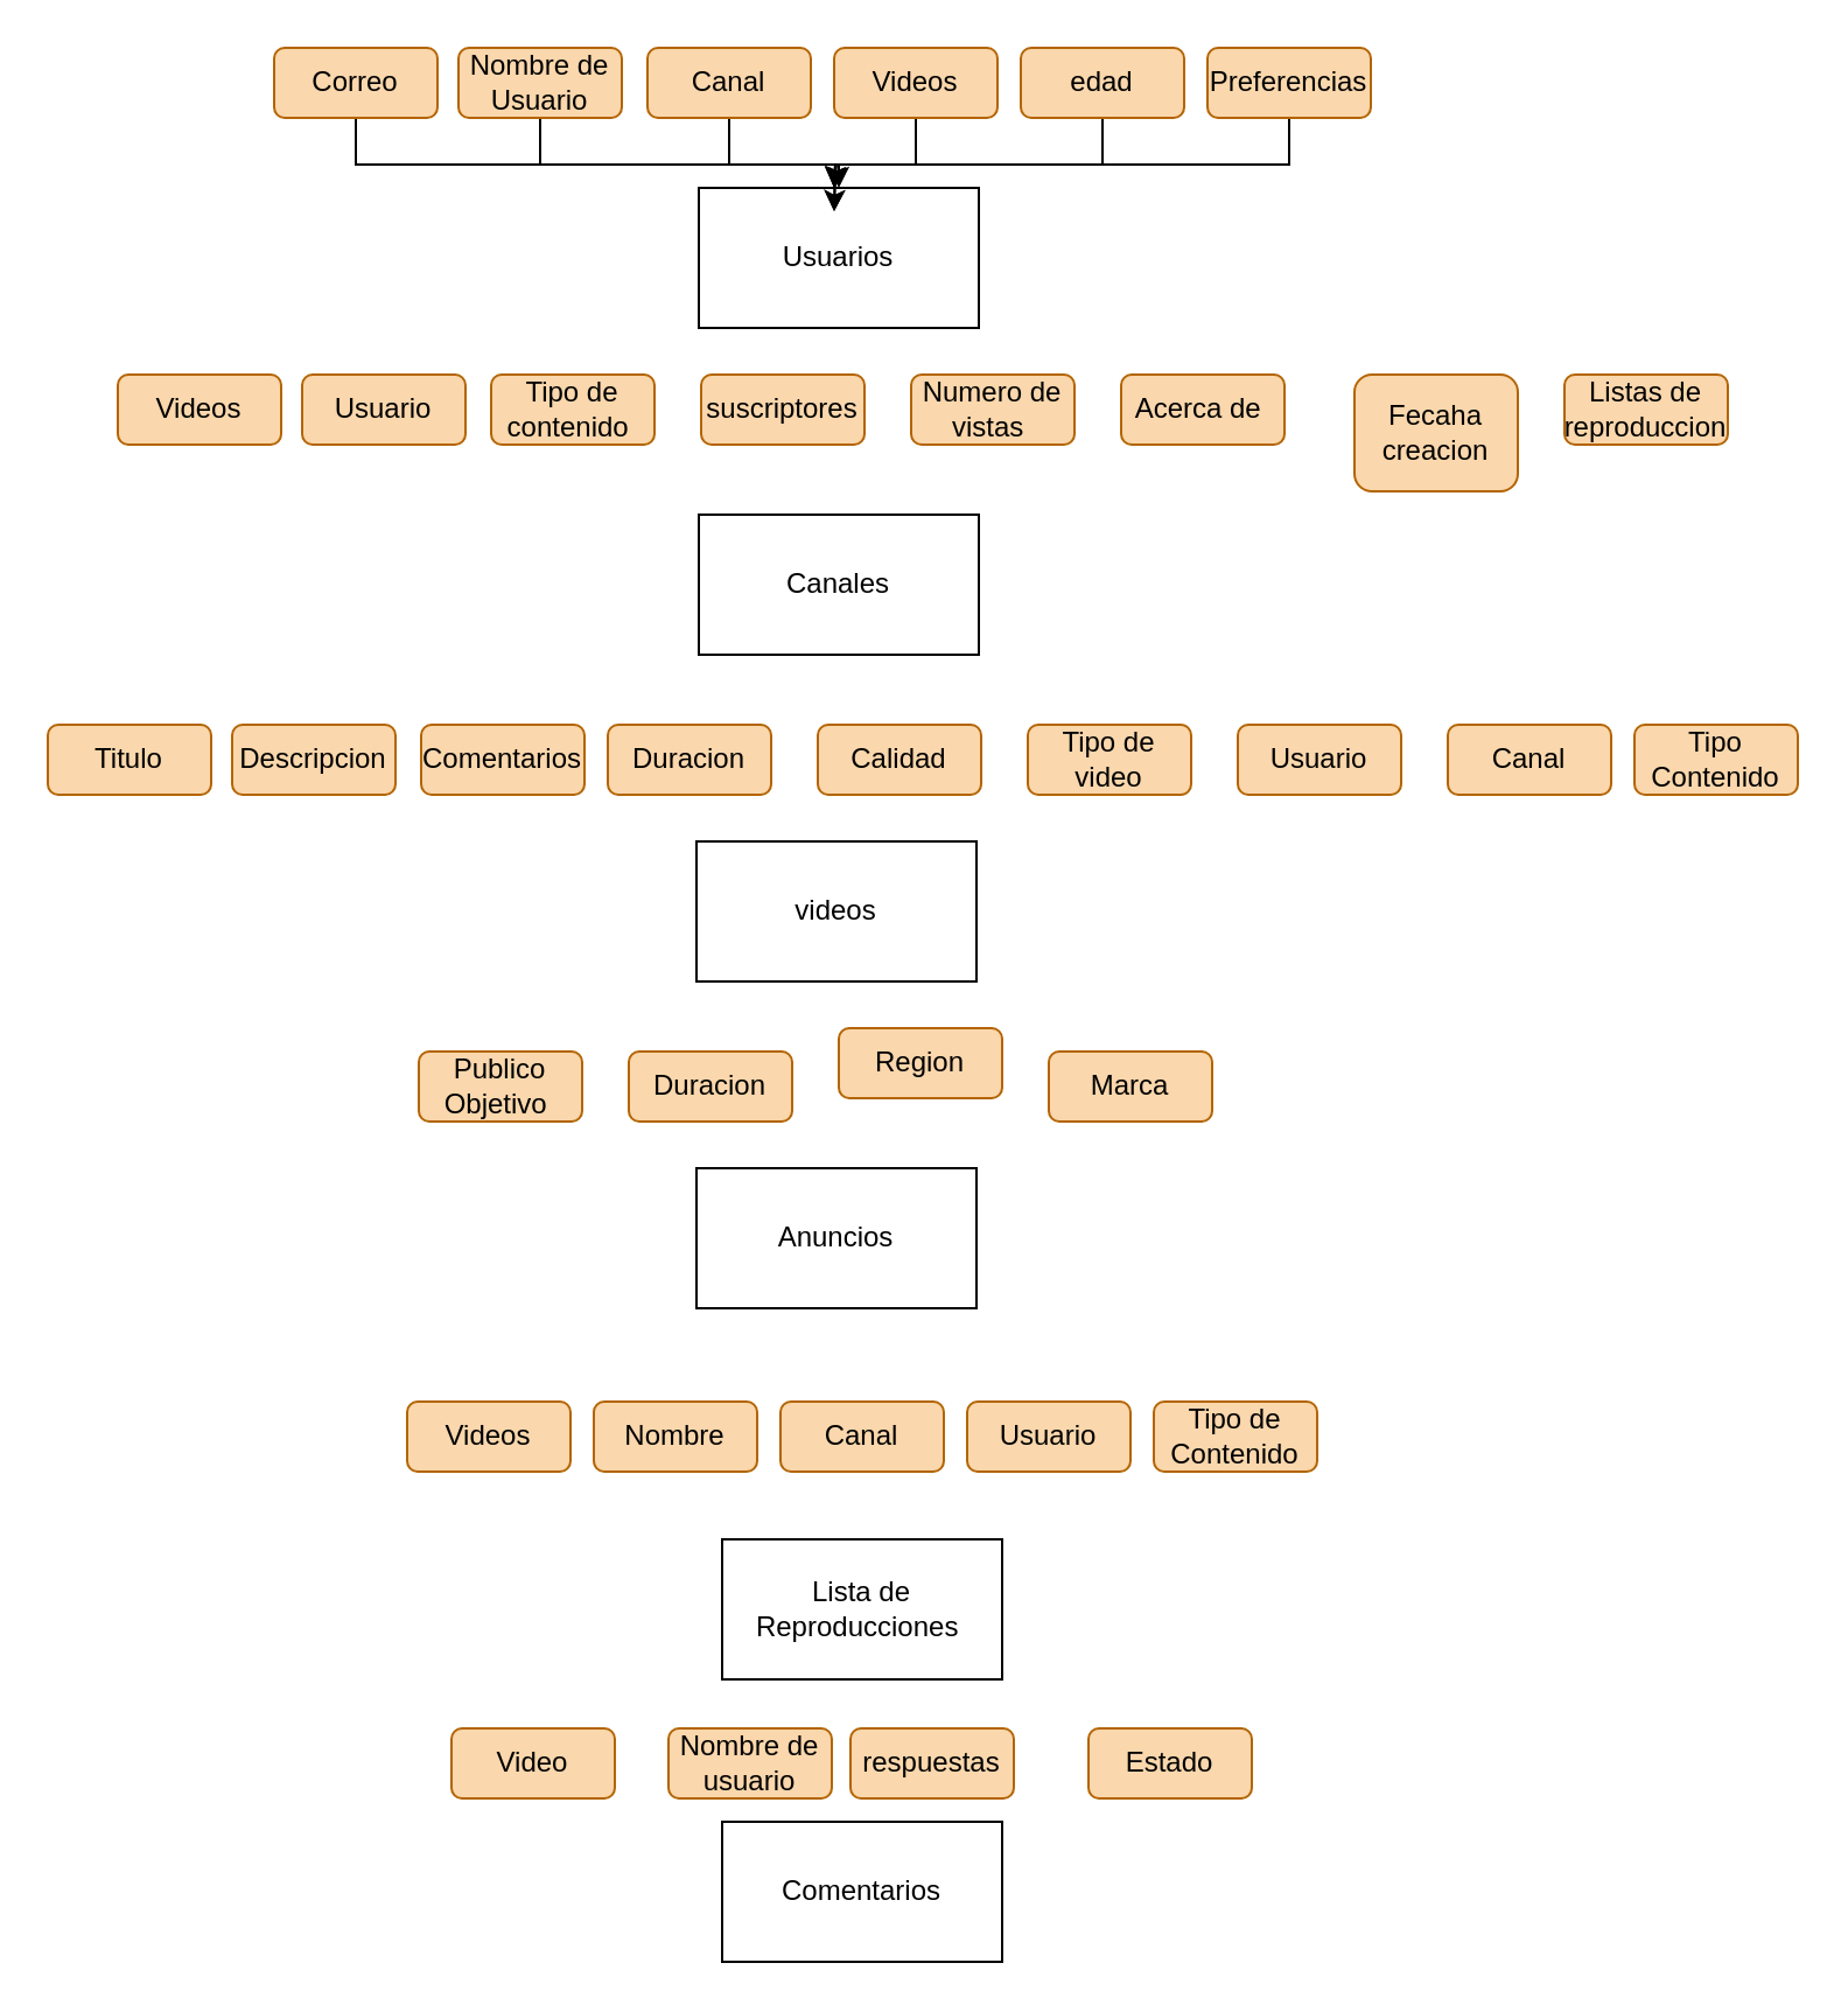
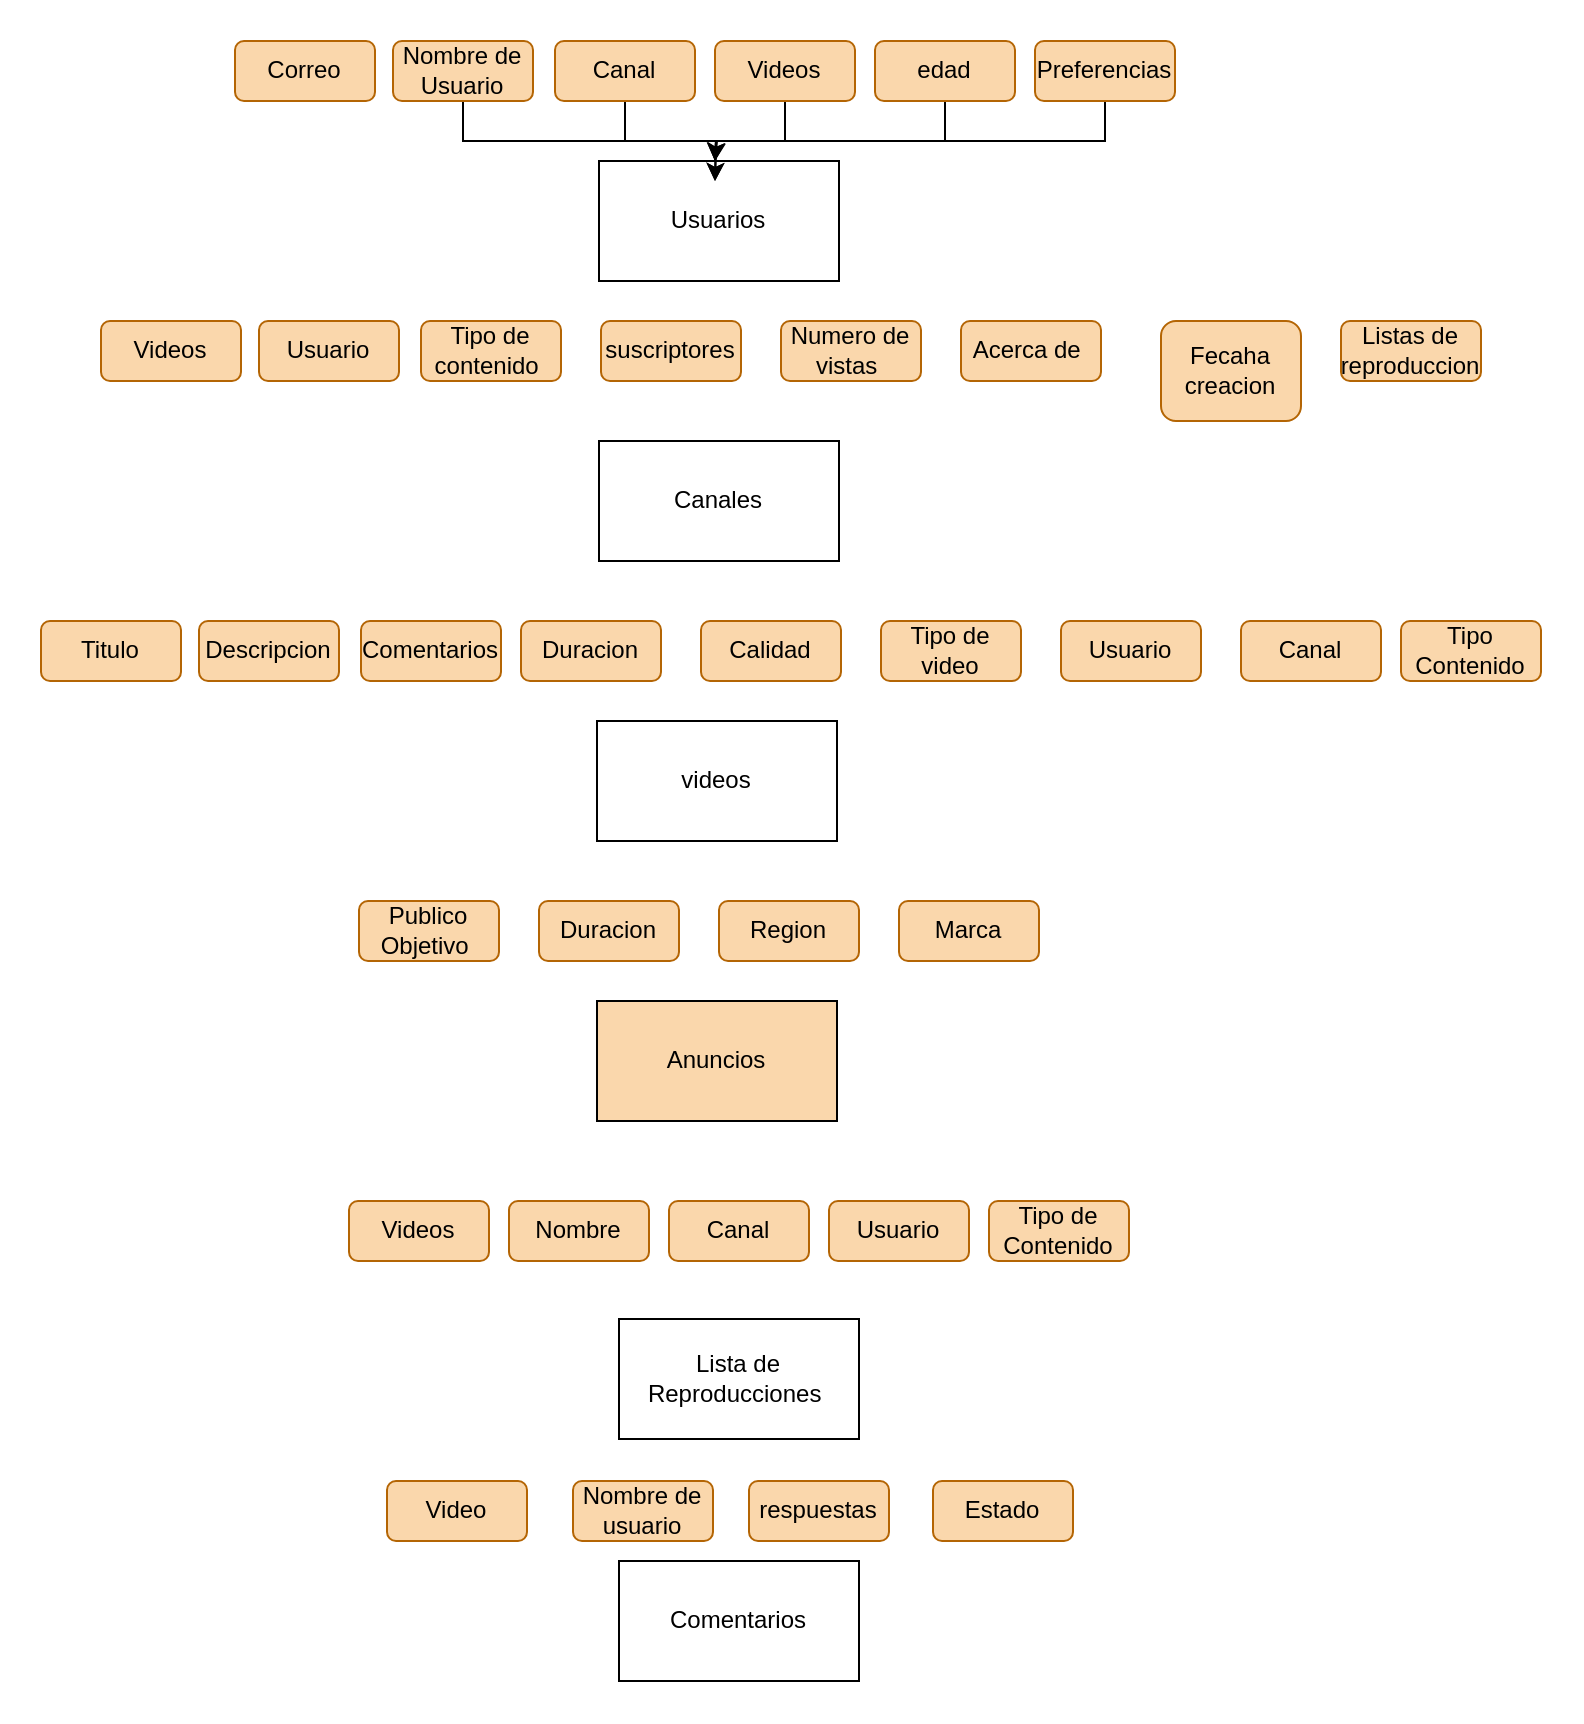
- <mxCell id="7" style="edgeStyle=orthogonalEdgeStyle;rounded=0;orthogonalLoop=1;jettySize=auto;html=1;exitX=0.5;exitY=1;exitDx=0;exitDy=0;entryX=0.5;entryY=0;entryDx=0;entryDy=0;" edge="1" parent="1" source="8" target="2"><mxGeometry relative="1" as="geometry"><Array as="points"><mxPoint x="152" y="70" /><mxPoint x="359" y="70" /></Array></mxGeometry></mxCell>
- <mxCell id="36" value="Region" style="rounded=1;whiteSpace=wrap;html=1;fillColor=#fad7ac;strokeColor=#b46504;" vertex="1" parent="1"><mxGeometry x="359" y="440" width="70" height="30" as="geometry" /></mxCell>
+ <mxCell id="36" value="Region" style="rounded=1;whiteSpace=wrap;html=1;fillColor=#fad7ac;strokeColor=#b46504;" vertex="1" parent="1"><mxGeometry x="359" y="450" width="70" height="30" as="geometry" /></mxCell>
- <mxCell id="5" value="Anuncios" style="rounded=0;whiteSpace=wrap;html=1;" vertex="1" parent="1"><mxGeometry x="298" y="500" width="120" height="60" as="geometry" /></mxCell>
+ <mxCell id="5" value="Anuncios" style="rounded=0;whiteSpace=wrap;html=1;fillColor=#fad7ac;" vertex="1" parent="1"><mxGeometry x="298" y="500" width="120" height="60" as="geometry" /></mxCell>
- <mxCell id="48" value="respuestas" style="rounded=1;whiteSpace=wrap;html=1;fillColor=#fad7ac;strokeColor=#b46504;" vertex="1" parent="1"><mxGeometry x="364" y="740" width="70" height="30" as="geometry" /></mxCell>
+ <mxCell id="48" value="respuestas" style="rounded=1;whiteSpace=wrap;html=1;fillColor=#fad7ac;strokeColor=#b46504;" vertex="1" parent="1"><mxGeometry x="374" y="740" width="70" height="30" as="geometry" /></mxCell>
